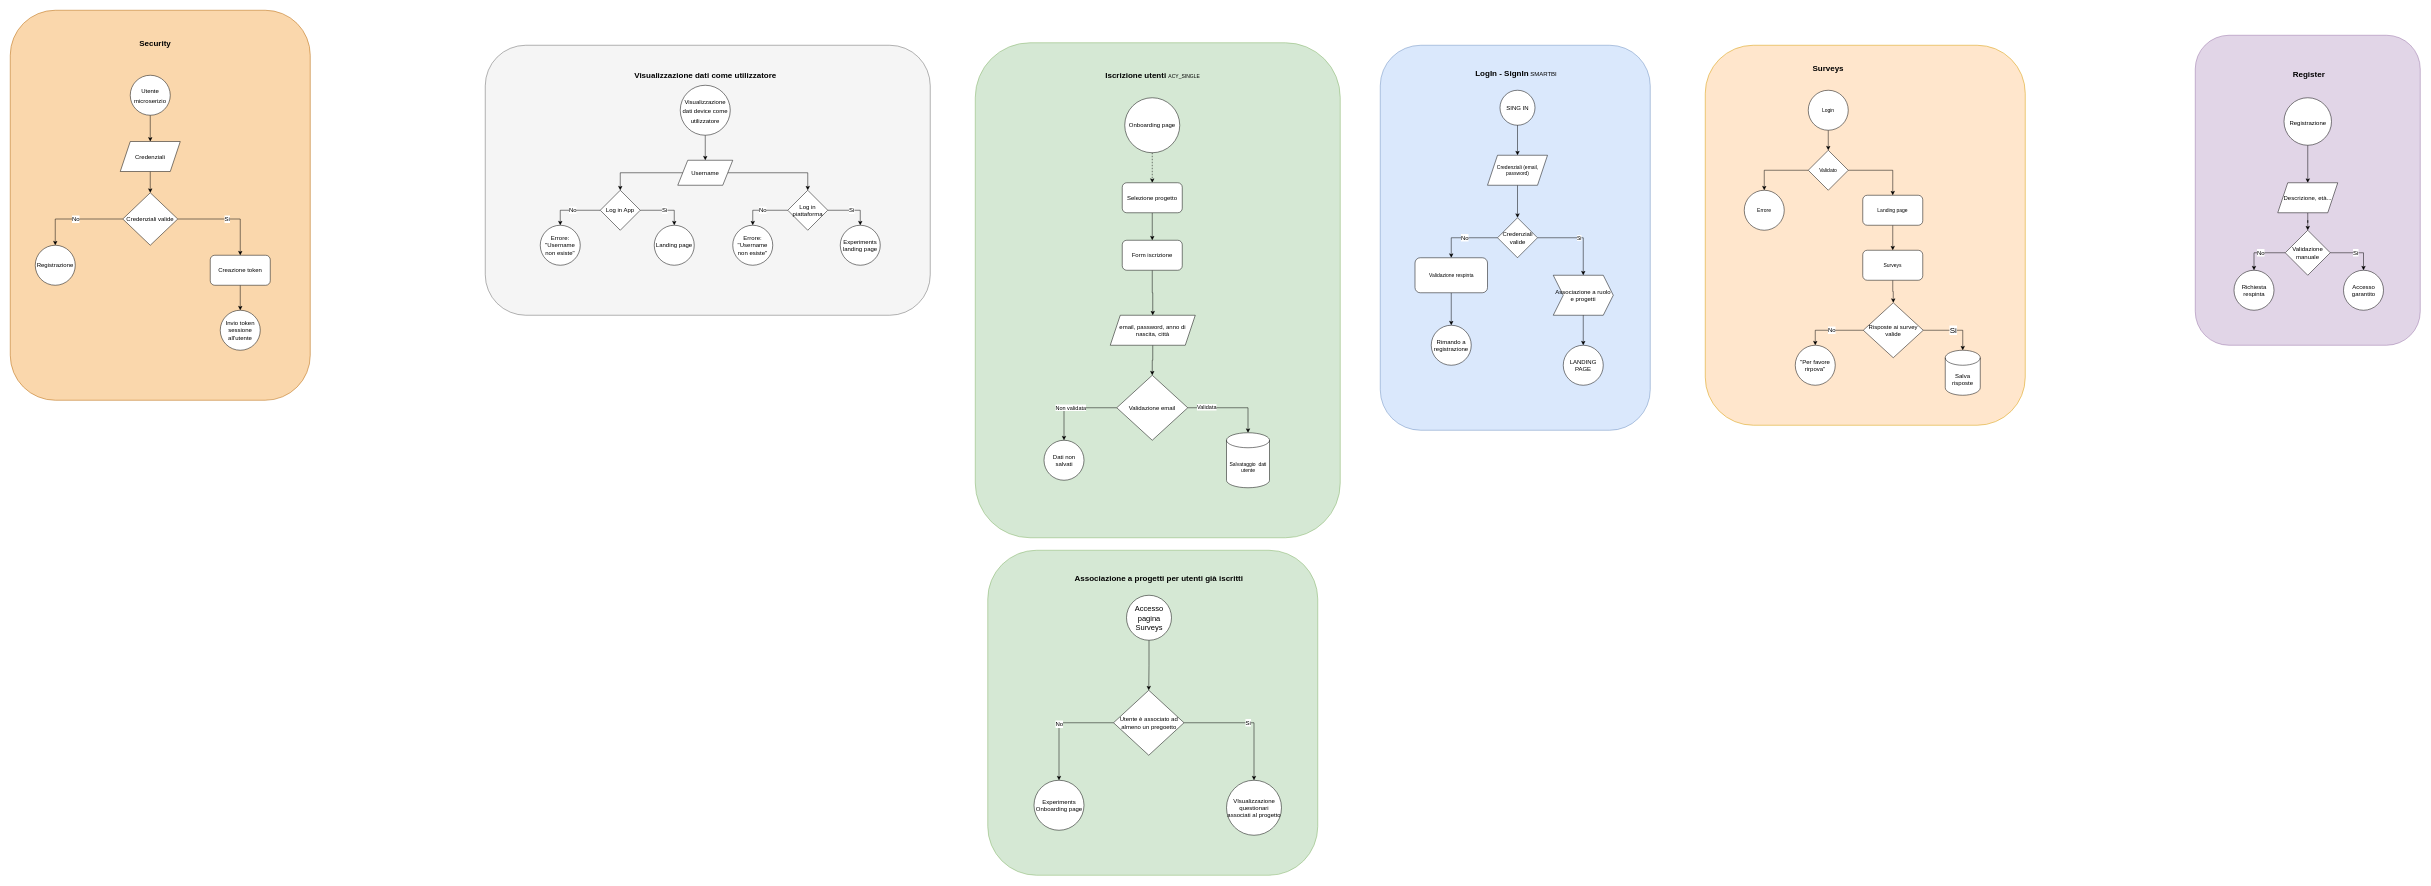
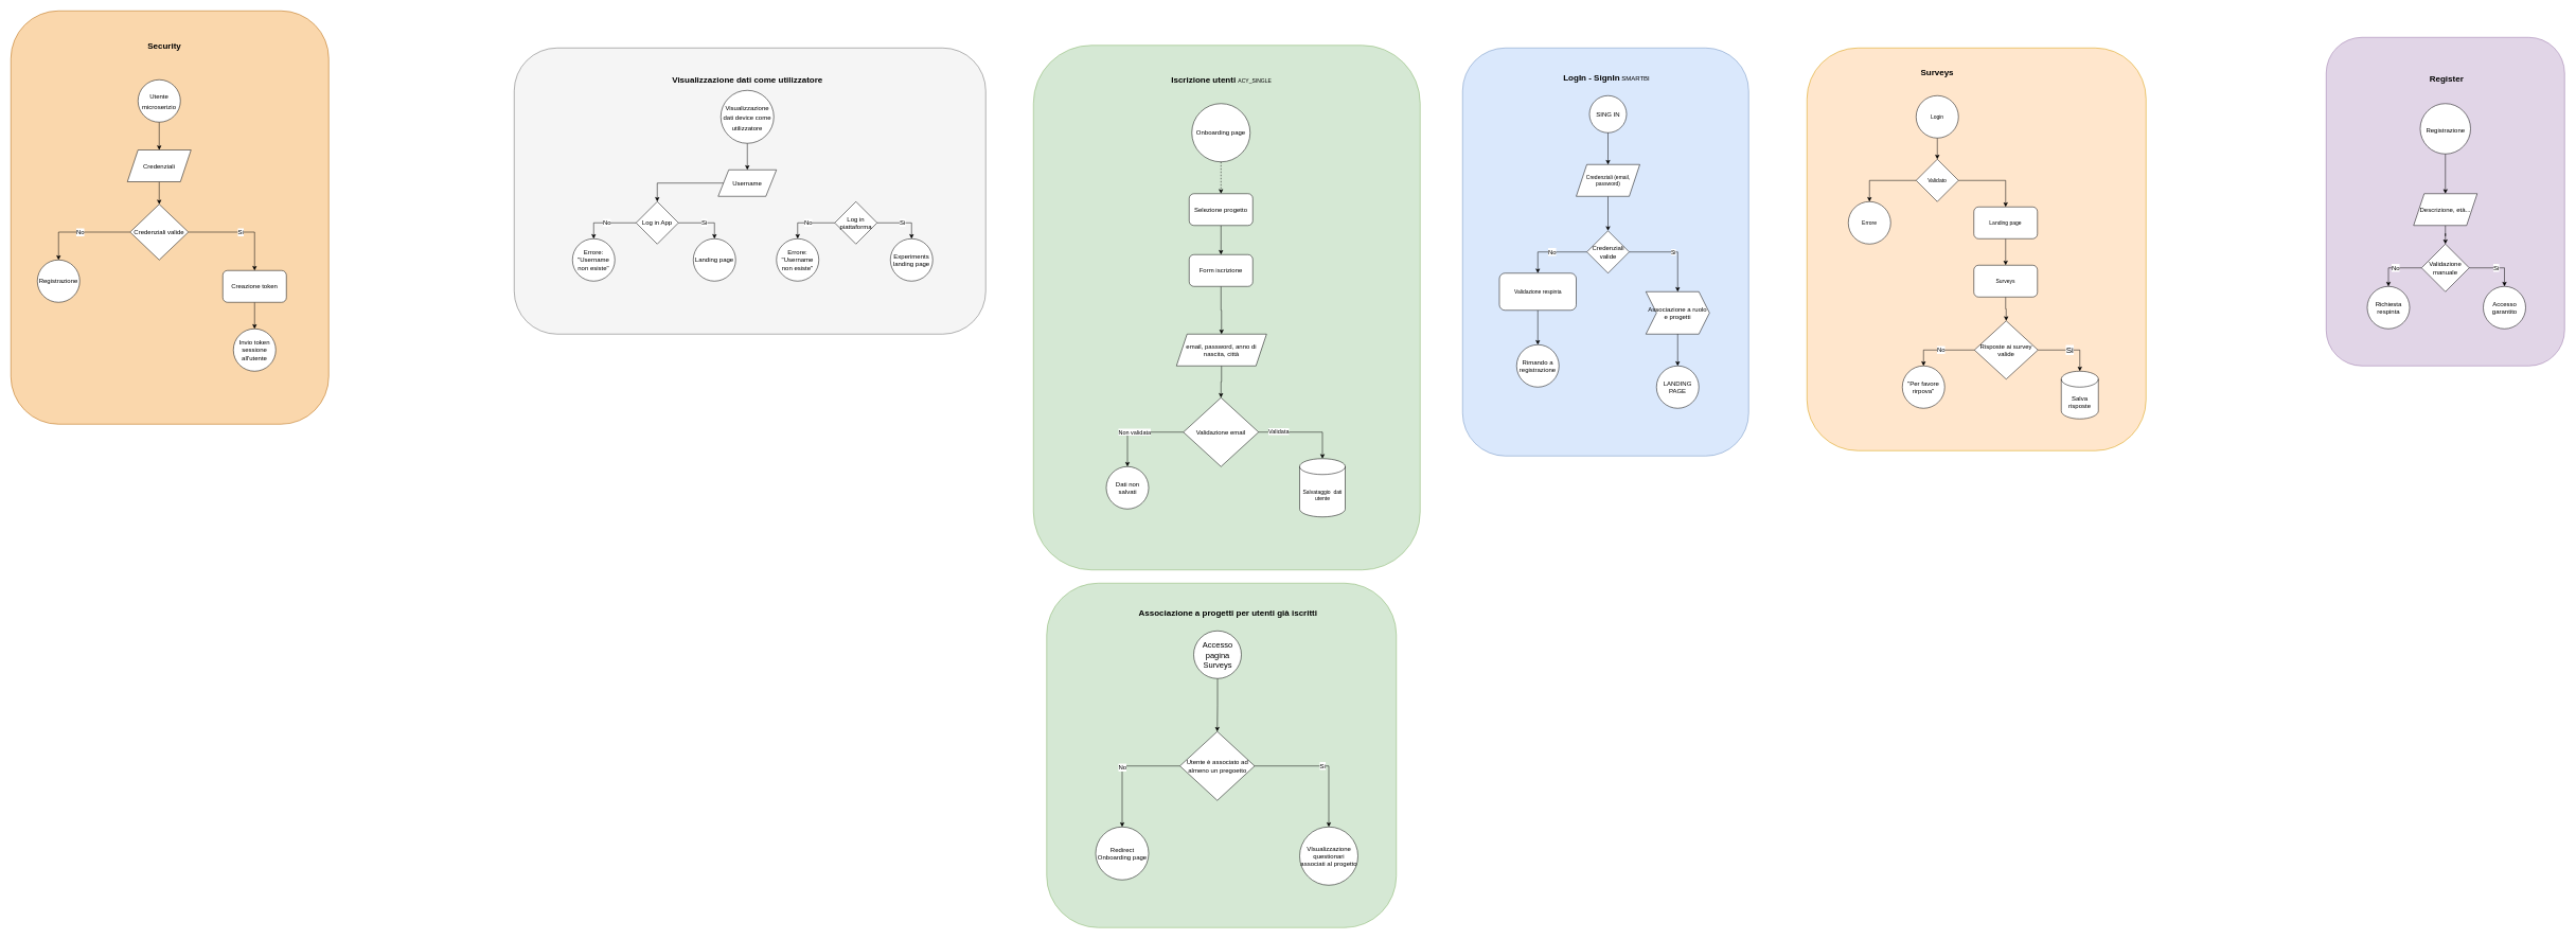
- <mxCell id="50" style="edgeStyle=orthogonalEdgeStyle;rounded=0;orthogonalLoop=1;jettySize=auto;html=1;entryX=0.5;entryY=0;entryDx=0;entryDy=0;fontSize=12;" parent="1" source="52" target="46" edge="1"><mxGeometry relative="1" as="geometry" /></mxCell>
- <mxCell id="87" value="Experiments Onboarding page" style="ellipse;whiteSpace=wrap;html=1;aspect=fixed;fontSize=12;" parent="1" vertex="1"><mxGeometry x="2067.5" y="1560" width="100" height="100" as="geometry" /></mxCell>
+ <mxCell id="87" value="Redirect Onboarding page" style="ellipse;whiteSpace=wrap;html=1;aspect=fixed;fontSize=12;" parent="1" vertex="1"><mxGeometry x="2067.5" y="1560" width="100" height="100" as="geometry" /></mxCell>
